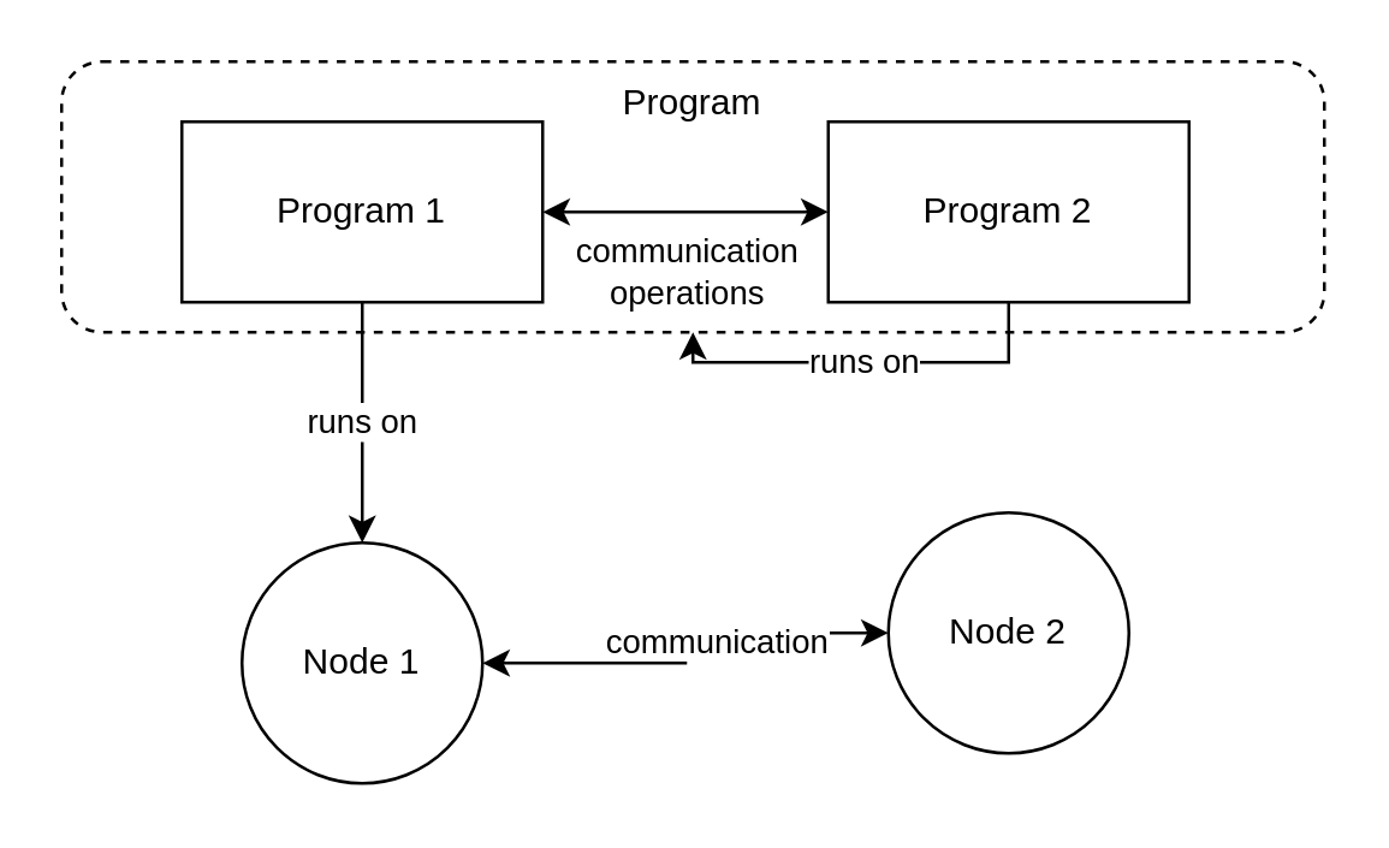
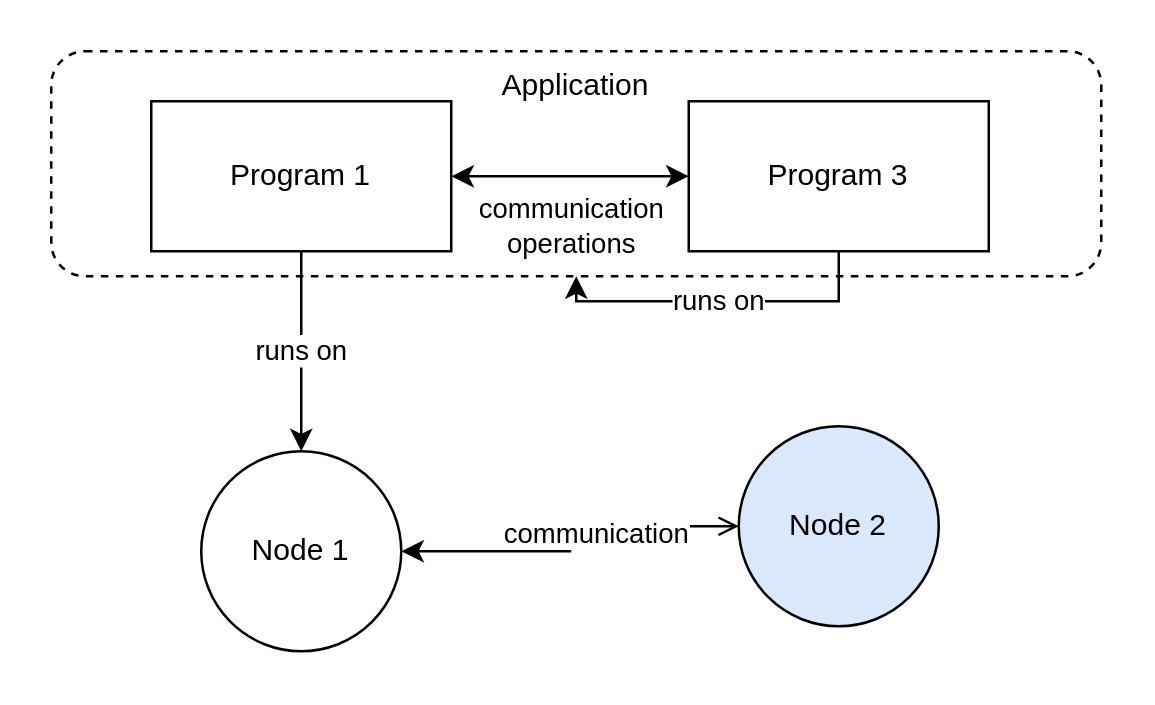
- <mxCell id="2" value="Program" style="rounded=1;whiteSpace=wrap;html=1;fillColor=none;dashed=1;verticalAlign=top;" parent="1" vertex="1"><mxGeometry x="20" y="20" width="420" height="90" as="geometry" /></mxCell>
+ <mxCell id="2" value="Application" style="rounded=1;whiteSpace=wrap;html=1;fillColor=none;dashed=1;verticalAlign=top;" parent="1" vertex="1"><mxGeometry x="20" y="20" width="420" height="90" as="geometry" /></mxCell>
- <mxCell id="7" value="Program 2" style="rounded=0;whiteSpace=wrap;html=1;" parent="1" vertex="1"><mxGeometry x="275" y="40" width="120" height="60" as="geometry" /></mxCell>
+ <mxCell id="7" value="Program 3" style="rounded=0;whiteSpace=wrap;html=1;" parent="1" vertex="1"><mxGeometry x="275" y="40" width="120" height="60" as="geometry" /></mxCell>
- <mxCell id="8" value="communication" style="edgeStyle=orthogonalEdgeStyle;rounded=0;orthogonalLoop=1;jettySize=auto;html=1;exitX=1;exitY=0.5;exitDx=0;exitDy=0;entryX=0;entryY=0.5;entryDx=0;entryDy=0;startArrow=classic;startFill=1;" parent="1" source="9" target="10" edge="1"><mxGeometry x="0.037" y="-10" relative="1" as="geometry"><mxPoint as="offset" /></mxGeometry></mxCell>
+ <mxCell id="8" value="communication" style="edgeStyle=orthogonalEdgeStyle;rounded=0;orthogonalLoop=1;jettySize=auto;html=1;exitX=1;exitY=0.5;exitDx=0;exitDy=0;entryX=0;entryY=0.5;entryDx=0;entryDy=0;startArrow=classic;startFill=1;endArrow=open;" parent="1" source="9" target="10" edge="1"><mxGeometry x="0.037" y="-10" relative="1" as="geometry"><mxPoint as="offset" /></mxGeometry></mxCell>
- <mxCell id="10" value="Node 2" style="ellipse;whiteSpace=wrap;html=1;aspect=fixed;" parent="1" vertex="1"><mxGeometry x="295" y="170" width="80" height="80" as="geometry" /></mxCell>
+ <mxCell id="10" value="Node 2" style="ellipse;whiteSpace=wrap;html=1;aspect=fixed;fillColor=#dae8fc;" parent="1" vertex="1"><mxGeometry x="295" y="170" width="80" height="80" as="geometry" /></mxCell>
